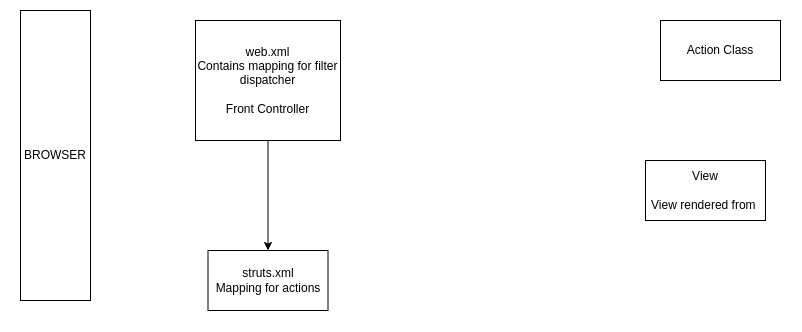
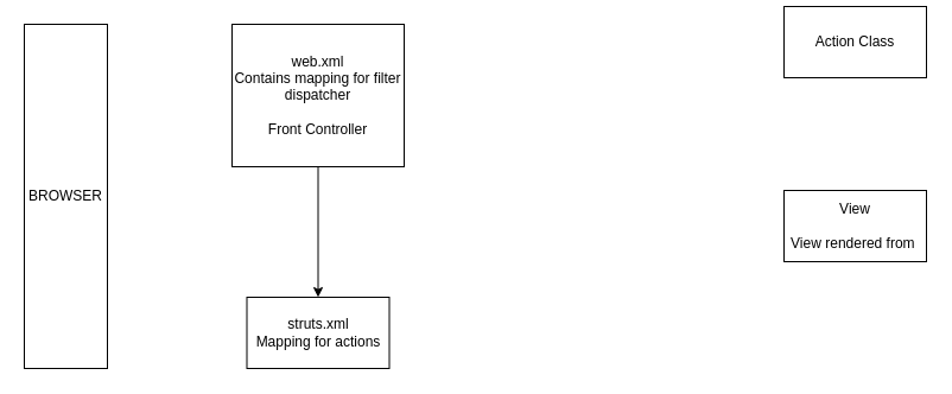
- <mxCell id="6" value="Action Class" style="rounded=0;whiteSpace=wrap;html=1;" vertex="1" parent="1"><mxGeometry x="660" y="20" width="120" height="60" as="geometry" /></mxCell>
+ <mxCell id="6" value="Action Class" style="rounded=0;whiteSpace=wrap;html=1;" vertex="1" parent="1"><mxGeometry x="660" y="5" width="120" height="60" as="geometry" /></mxCell>
- <mxCell id="2" value="BROWSER" style="rounded=0;whiteSpace=wrap;html=1;" vertex="1" parent="1"><mxGeometry x="20" y="10" width="70" height="290" as="geometry" /></mxCell>
+ <mxCell id="2" value="BROWSER" style="rounded=0;whiteSpace=wrap;html=1;" vertex="1" parent="1"><mxGeometry x="20" y="20" width="70" height="290" as="geometry" /></mxCell>
- <mxCell id="7" value="View&lt;br&gt;&lt;br&gt;View rendered from&amp;nbsp;" style="rounded=0;whiteSpace=wrap;html=1;" vertex="1" parent="1"><mxGeometry x="645" y="160" width="120" height="60" as="geometry" /></mxCell>
+ <mxCell id="7" value="View&lt;br&gt;&lt;br&gt;View rendered from&amp;nbsp;" style="rounded=0;whiteSpace=wrap;html=1;" vertex="1" parent="1"><mxGeometry x="660" y="160" width="120" height="60" as="geometry" /></mxCell>
